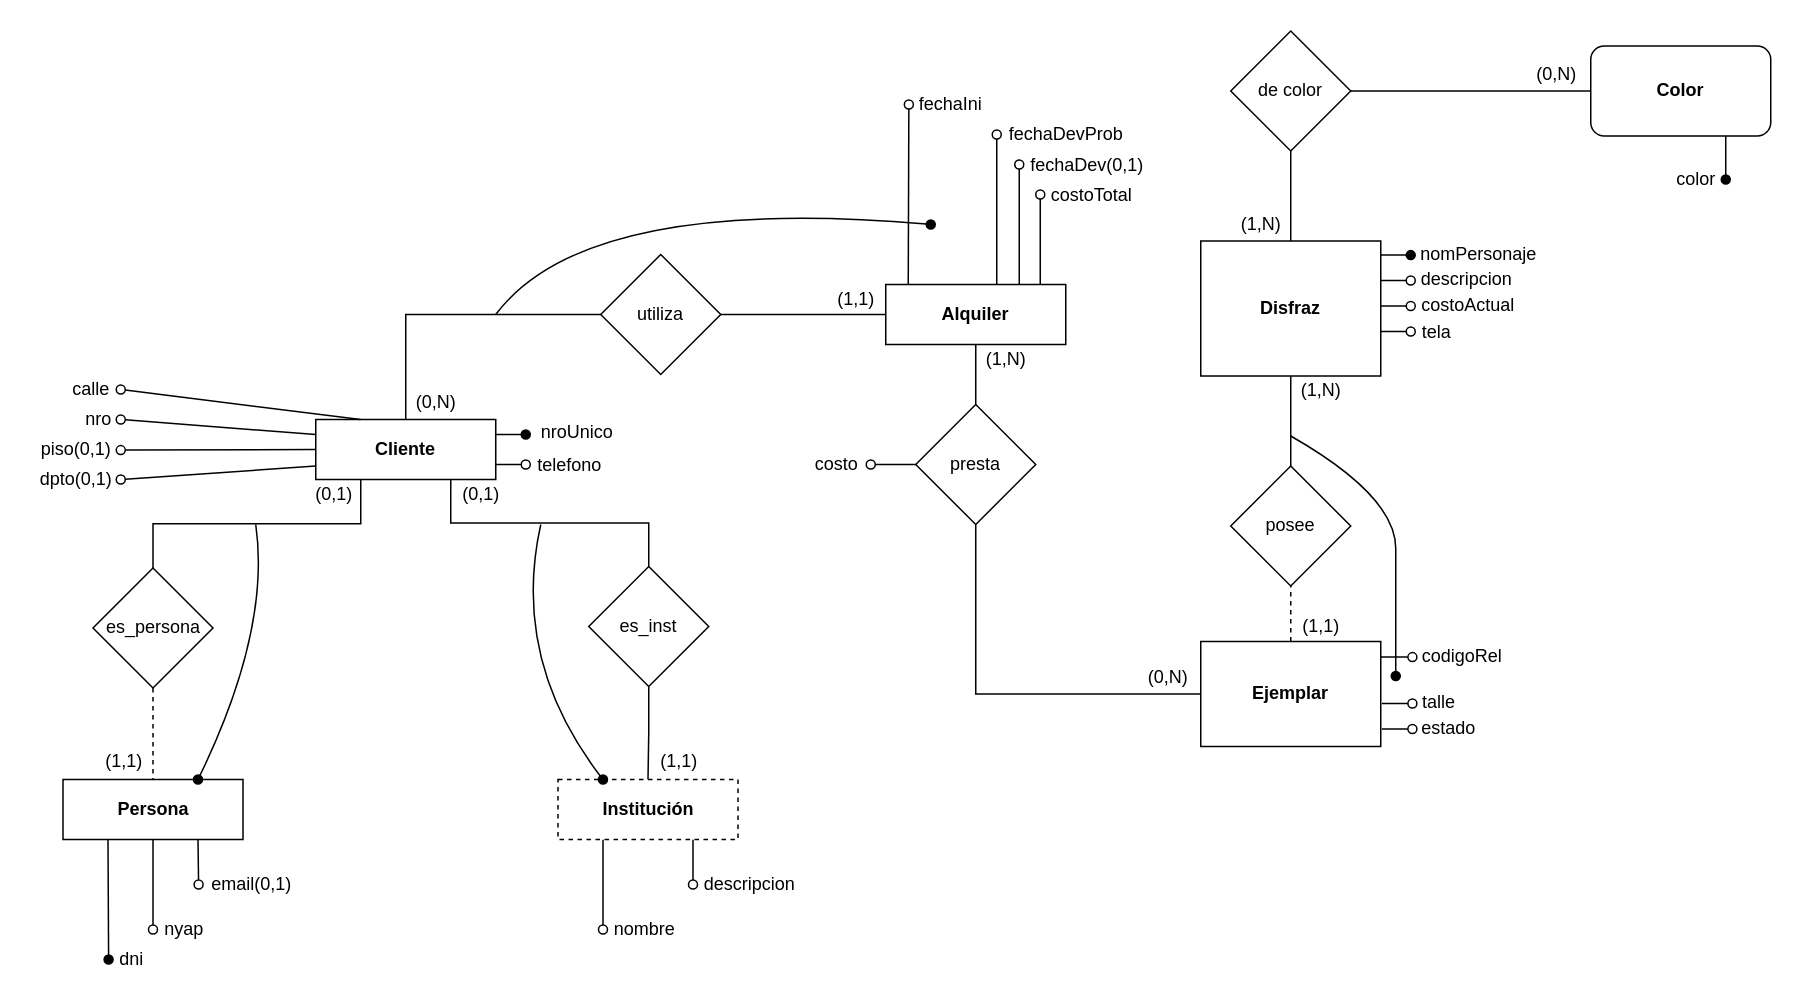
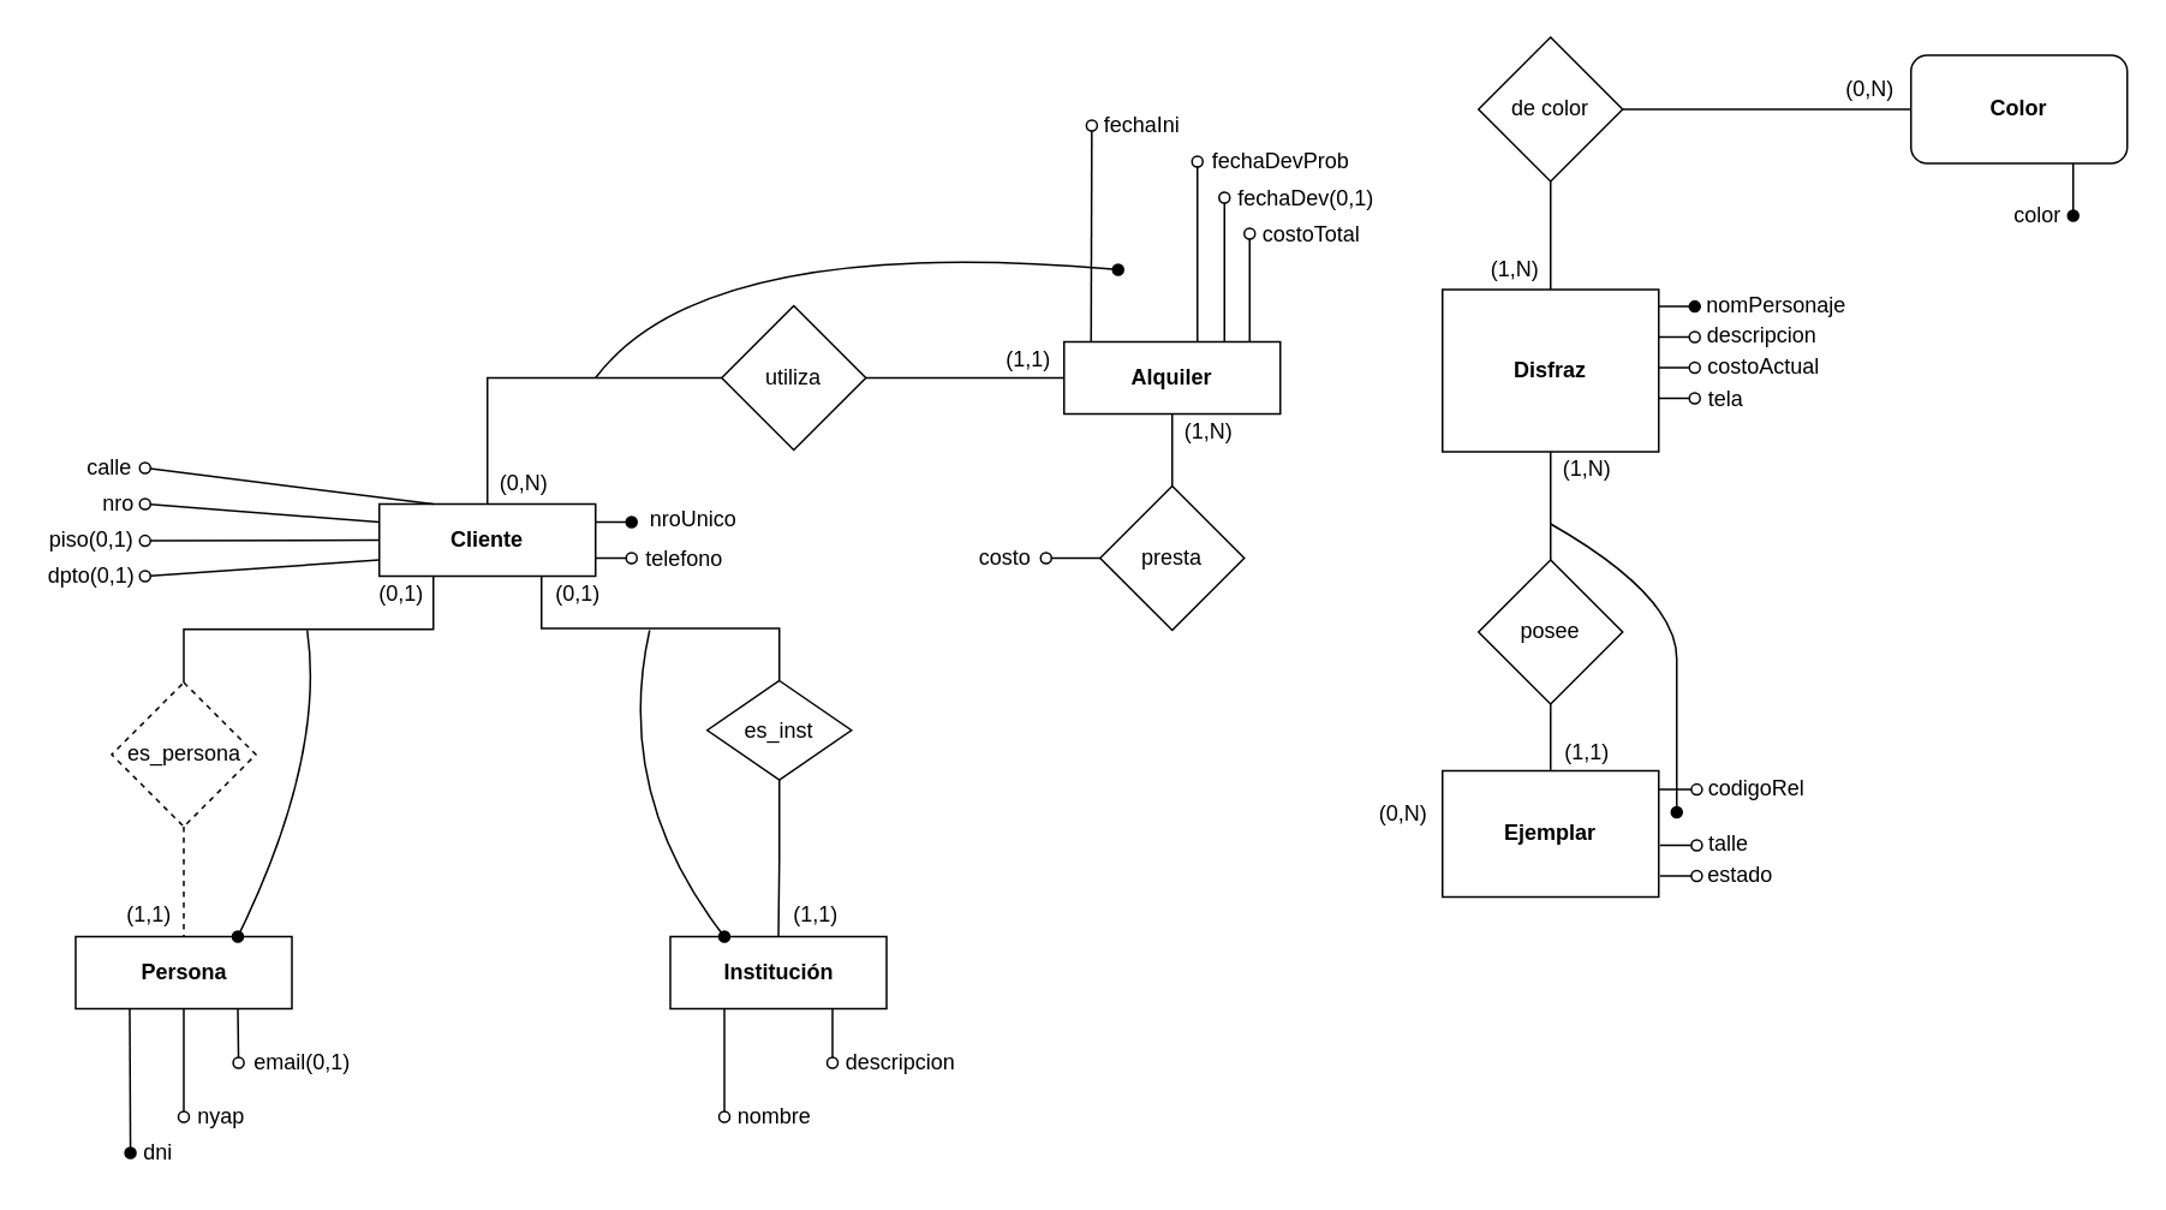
- <mxCell id="11" style="edgeStyle=orthogonalEdgeStyle;rounded=0;orthogonalLoop=1;jettySize=auto;html=1;exitX=0.5;exitY=1;exitDx=0;exitDy=0;entryX=0.5;entryY=0;entryDx=0;entryDy=0;endArrow=none;endFill=0;dashed=1;" parent="1" source="12" target="2" edge="1"><mxGeometry relative="1" as="geometry"><Array as="points"><mxPoint x="860" y="380" /><mxPoint x="860" y="380" /></Array></mxGeometry></mxCell>
+ <mxCell id="11" style="edgeStyle=orthogonalEdgeStyle;rounded=0;orthogonalLoop=1;jettySize=auto;html=1;exitX=0.5;exitY=1;exitDx=0;exitDy=0;entryX=0.5;entryY=0;entryDx=0;entryDy=0;endArrow=none;endFill=0;" parent="1" source="12" target="2" edge="1"><mxGeometry relative="1" as="geometry"><Array as="points"><mxPoint x="860" y="380" /><mxPoint x="860" y="380" /></Array></mxGeometry></mxCell>
- <mxCell id="76" value="es_inst" style="rhombus;whiteSpace=wrap;html=1;" parent="1" vertex="1"><mxGeometry x="392" y="377" width="80" height="80" as="geometry" /></mxCell>
+ <mxCell id="76" value="es_inst" style="rhombus;whiteSpace=wrap;html=1;" parent="1" vertex="1"><mxGeometry x="392" y="377" width="80" height="55" as="geometry" /></mxCell>
- <mxCell id="74" value="es_persona" style="rhombus;whiteSpace=wrap;html=1;" parent="1" vertex="1"><mxGeometry x="61.5" y="378" width="80" height="80" as="geometry" /></mxCell>
+ <mxCell id="74" value="es_persona" style="rhombus;whiteSpace=wrap;html=1;dashed=1;" parent="1" vertex="1"><mxGeometry x="61.5" y="378" width="80" height="80" as="geometry" /></mxCell>
- <mxCell id="30" style="edgeStyle=orthogonalEdgeStyle;rounded=0;orthogonalLoop=1;jettySize=auto;html=1;exitX=0.5;exitY=1;exitDx=0;exitDy=0;entryX=0;entryY=0.5;entryDx=0;entryDy=0;endArrow=none;endFill=0;" parent="1" source="31" target="2" edge="1"><mxGeometry relative="1" as="geometry" /></mxCell>
- <mxCell id="19" value="Institución" style="rounded=0;whiteSpace=wrap;html=1;fontStyle=1;dashed=1;" parent="1" vertex="1"><mxGeometry x="371.5" y="519" width="120" height="40" as="geometry" /></mxCell>
+ <mxCell id="19" value="Institución" style="rounded=0;whiteSpace=wrap;html=1;fontStyle=1" parent="1" vertex="1"><mxGeometry x="371.5" y="519" width="120" height="40" as="geometry" /></mxCell>
